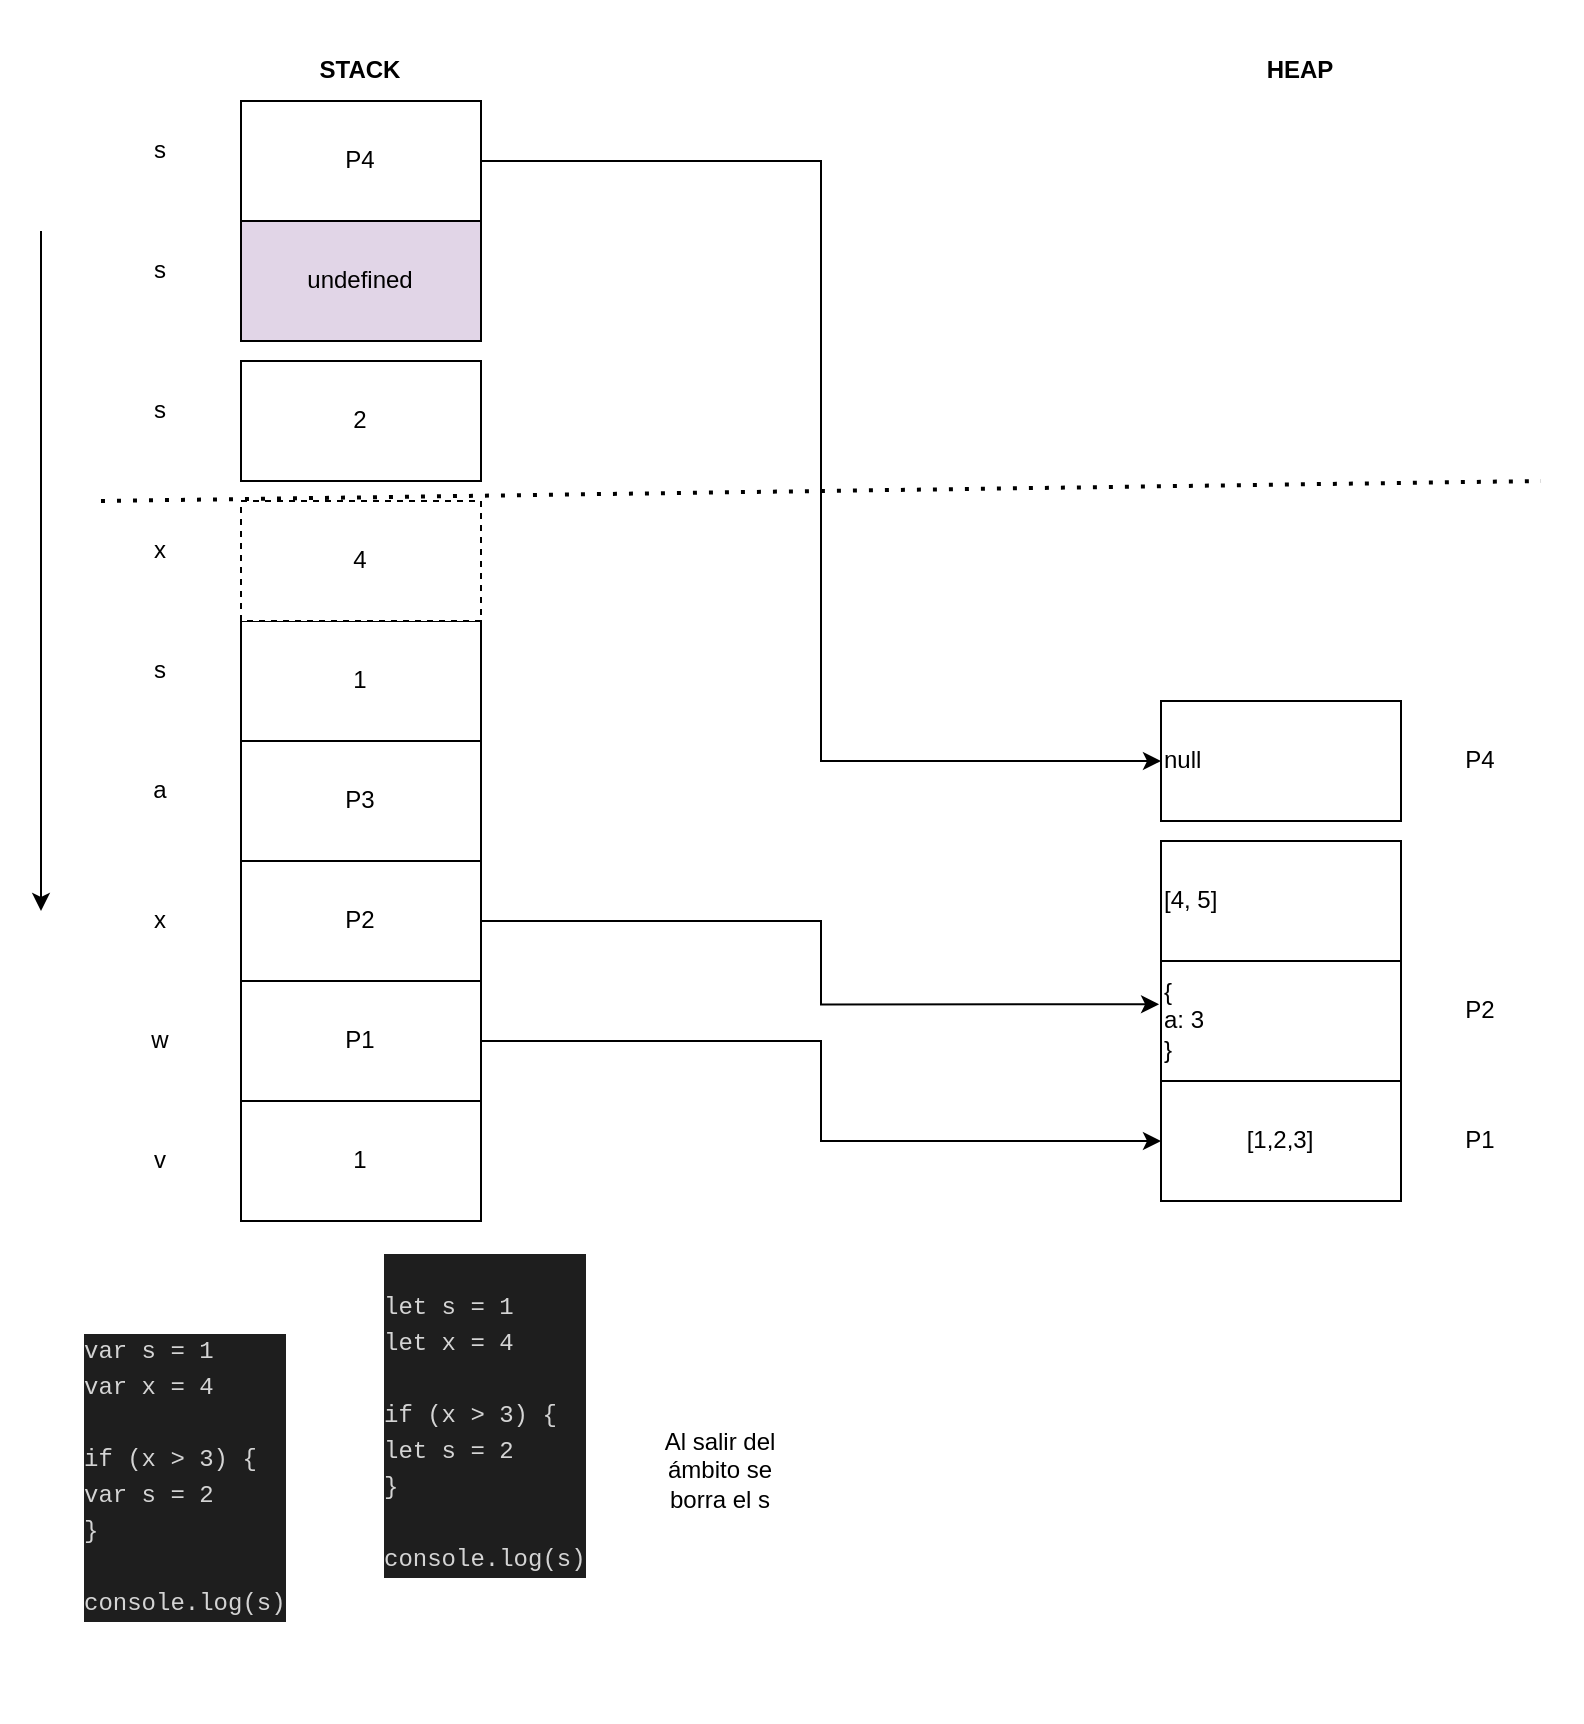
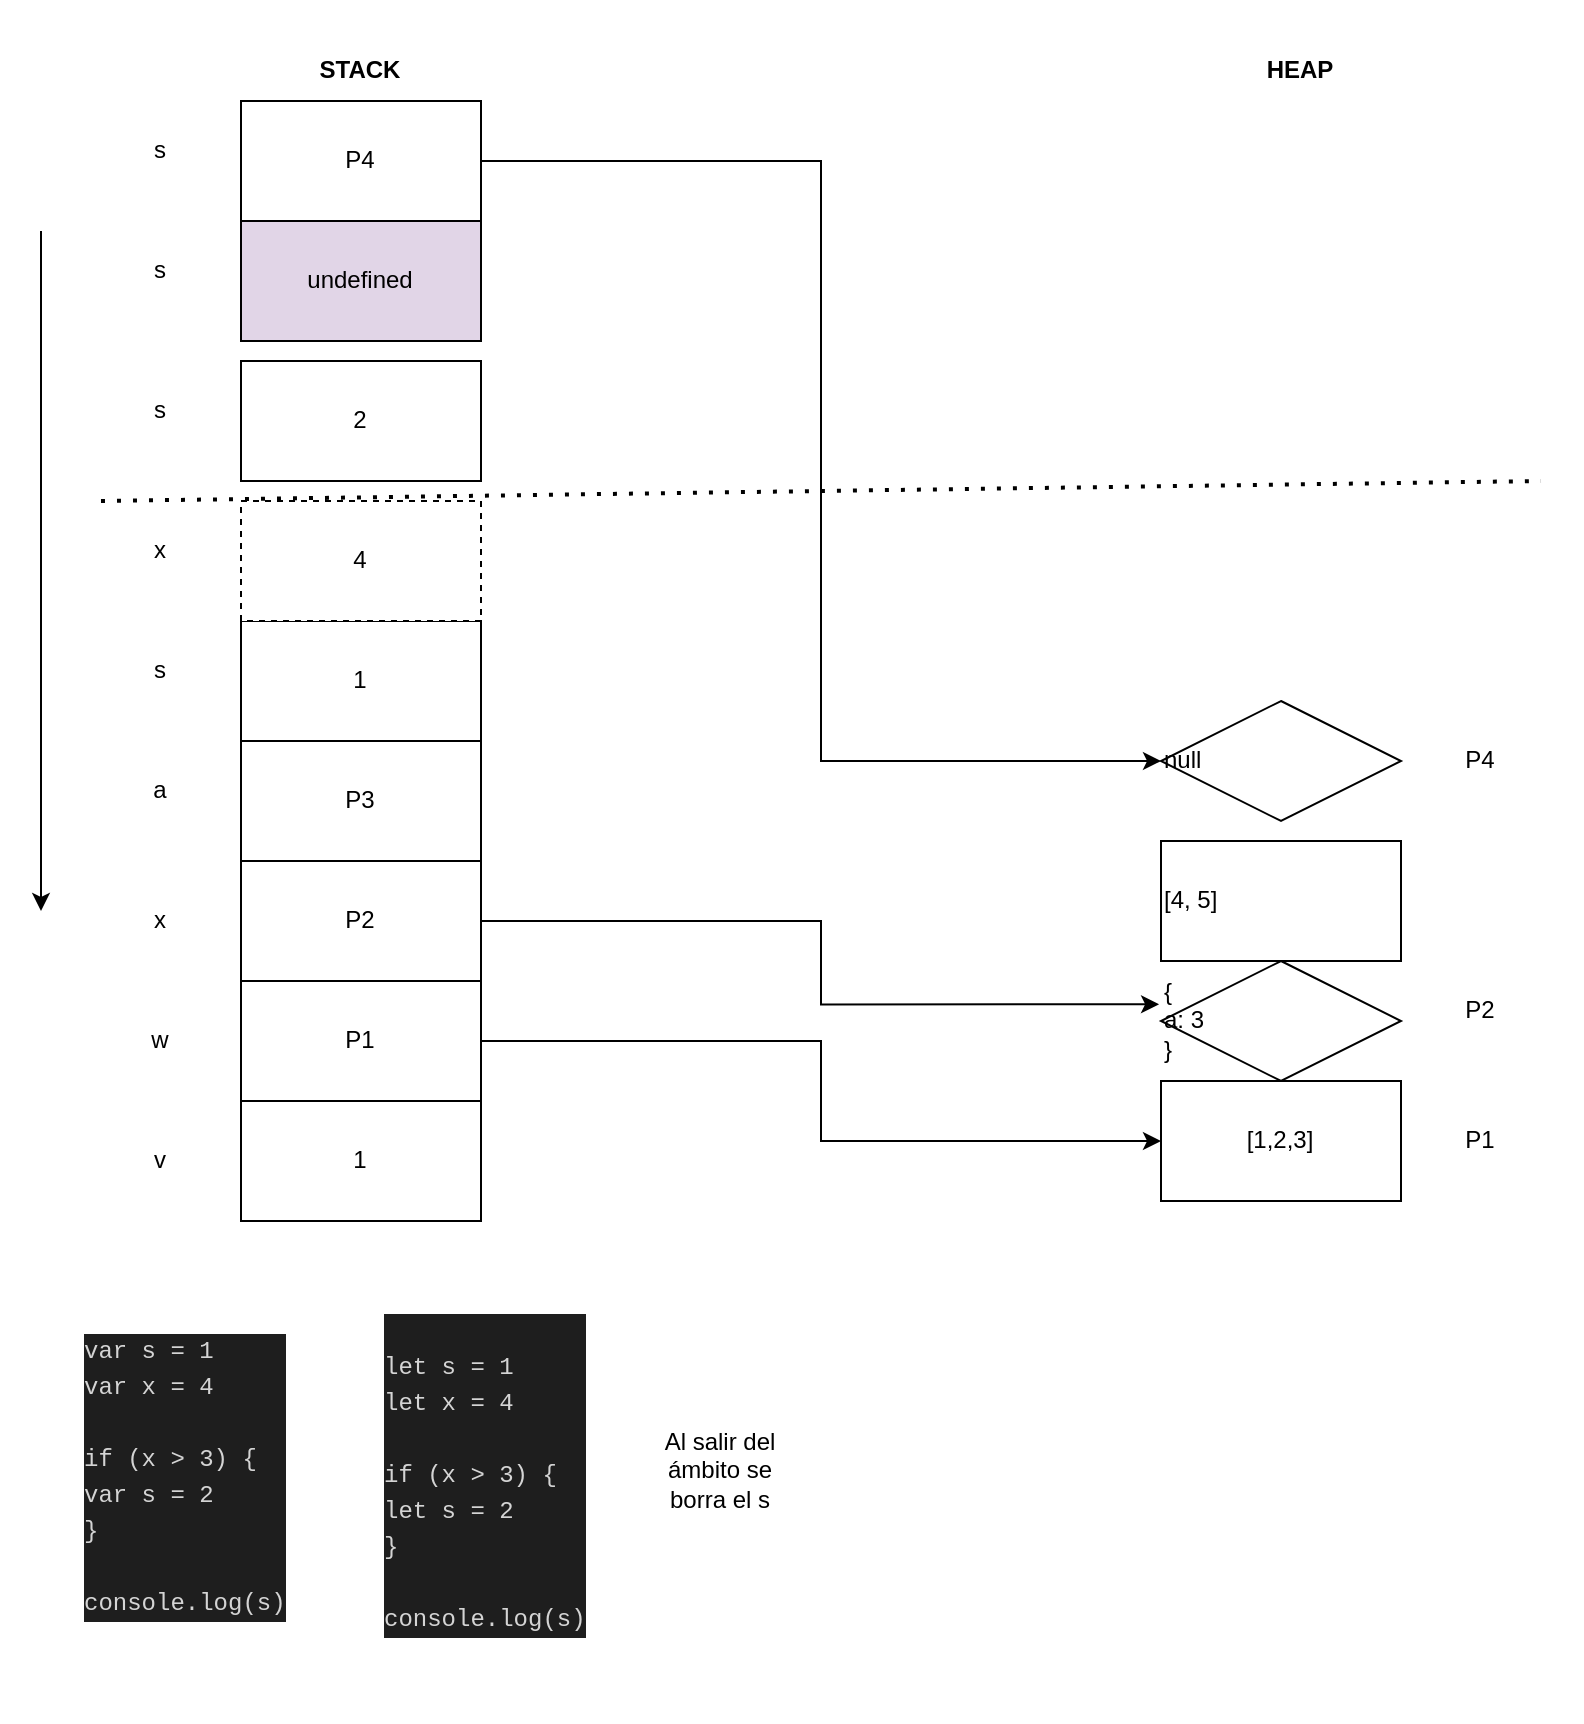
- <mxCell id="35" value="null" style="rounded=0;whiteSpace=wrap;html=1;align=left;" parent="1" vertex="1"><mxGeometry x="580" y="350" width="120" height="60" as="geometry" /></mxCell>
+ <mxCell id="35" value="null" style="rhombus;whiteSpace=wrap;html=1;align=left;" parent="1" vertex="1"><mxGeometry x="580" y="350" width="120" height="60" as="geometry" /></mxCell>
- <mxCell id="14" value="{&lt;br&gt;a: 3&lt;br&gt;}" style="rounded=0;whiteSpace=wrap;html=1;align=left;" parent="1" vertex="1"><mxGeometry x="580" y="480" width="120" height="60" as="geometry" /></mxCell>
+ <mxCell id="14" value="{&lt;br&gt;a: 3&lt;br&gt;}" style="rhombus;whiteSpace=wrap;html=1;align=left;" parent="1" vertex="1"><mxGeometry x="580" y="480" width="120" height="60" as="geometry" /></mxCell>
- <mxCell id="26" value="&lt;meta charset=&quot;utf-8&quot;&gt;&lt;div style=&quot;color: rgb(212, 212, 212); background-color: rgb(30, 30, 30); font-family: Menlo, Monaco, &amp;quot;Courier New&amp;quot;, monospace; font-weight: normal; font-size: 12px; line-height: 18px;&quot;&gt;&lt;br&gt;&lt;div&gt;&lt;span style=&quot;color: #d4d4d4;&quot;&gt;let s = 1&lt;/span&gt;&lt;/div&gt;&lt;div&gt;&lt;span style=&quot;color: #d4d4d4;&quot;&gt;let x = 4&lt;/span&gt;&lt;/div&gt;&lt;br&gt;&lt;div&gt;&lt;span style=&quot;color: #d4d4d4;&quot;&gt;if (x &amp;gt; 3) {&lt;/span&gt;&lt;/div&gt;&lt;div&gt;&lt;span style=&quot;color: #d4d4d4;&quot;&gt;    let s  = 2&lt;/span&gt;&lt;/div&gt;&lt;div&gt;&lt;span style=&quot;color: #d4d4d4;&quot;&gt;}&lt;/span&gt;&lt;/div&gt;&lt;br&gt;&lt;div&gt;&lt;span style=&quot;color: #d4d4d4;&quot;&gt;console.log(s)&lt;/span&gt;&lt;/div&gt;&lt;/div&gt;" style="text;whiteSpace=wrap;html=1;" parent="1" vertex="1"><mxGeometry x="190" y="620" width="130" height="190" as="geometry" /></mxCell>
+ <mxCell id="26" value="&lt;meta charset=&quot;utf-8&quot;&gt;&lt;div style=&quot;color: rgb(212, 212, 212); background-color: rgb(30, 30, 30); font-family: Menlo, Monaco, &amp;quot;Courier New&amp;quot;, monospace; font-weight: normal; font-size: 12px; line-height: 18px;&quot;&gt;&lt;br&gt;&lt;div&gt;&lt;span style=&quot;color: #d4d4d4;&quot;&gt;let s = 1&lt;/span&gt;&lt;/div&gt;&lt;div&gt;&lt;span style=&quot;color: #d4d4d4;&quot;&gt;let x = 4&lt;/span&gt;&lt;/div&gt;&lt;br&gt;&lt;div&gt;&lt;span style=&quot;color: #d4d4d4;&quot;&gt;if (x &amp;gt; 3) {&lt;/span&gt;&lt;/div&gt;&lt;div&gt;&lt;span style=&quot;color: #d4d4d4;&quot;&gt;    let s  = 2&lt;/span&gt;&lt;/div&gt;&lt;div&gt;&lt;span style=&quot;color: #d4d4d4;&quot;&gt;}&lt;/span&gt;&lt;/div&gt;&lt;br&gt;&lt;div&gt;&lt;span style=&quot;color: #d4d4d4;&quot;&gt;console.log(s)&lt;/span&gt;&lt;/div&gt;&lt;/div&gt;" style="text;whiteSpace=wrap;html=1;" parent="1" vertex="1"><mxGeometry x="190" y="650" width="130" height="190" as="geometry" /></mxCell>
